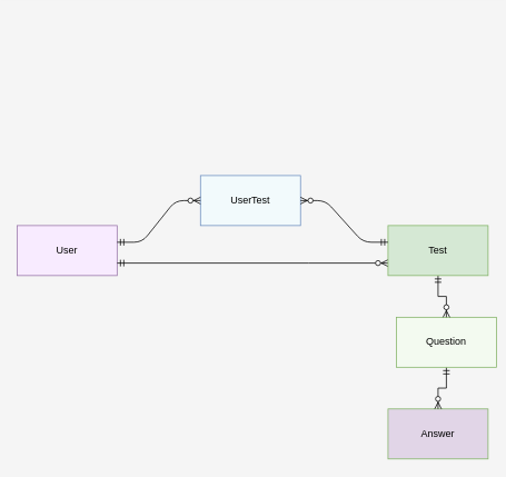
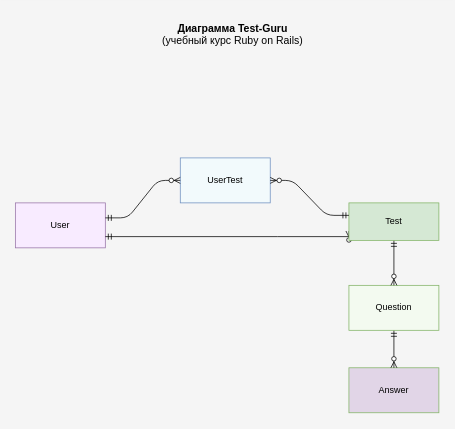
+ <mxCell id="12" value="&lt;font style=&quot;font-size: 14px&quot;&gt;&lt;b&gt;Диаграмма Test-Guru&lt;/b&gt; &lt;br&gt;(учебный курс Ruby on Rails)&lt;/font&gt;" style="text;html=1;strokeColor=none;fillColor=none;align=center;verticalAlign=middle;whiteSpace=wrap;rounded=0;" parent="1" vertex="1"><mxGeometry x="60" y="20" width="500" height="50" as="geometry" /></mxCell>
- <mxCell id="8" value="Test" style="whiteSpace=wrap;html=1;align=center;fillColor=#d5e8d4;strokeColor=#82b366;" parent="1" vertex="1"><mxGeometry x="465" y="270" width="120" height="60" as="geometry" /></mxCell>
+ <mxCell id="8" value="Test" style="whiteSpace=wrap;html=1;align=center;fillColor=#d5e8d4;strokeColor=#82b366;" parent="1" vertex="1"><mxGeometry x="465" y="270" width="120" height="50" as="geometry" /></mxCell>
- <mxCell id="5" value="Question" style="whiteSpace=wrap;html=1;align=center;strokeColor=#82b366;fillColor=#F3FAF0;" parent="1" vertex="1"><mxGeometry x="475" y="380" width="120" height="60" as="geometry" /></mxCell>
+ <mxCell id="5" value="Question" style="whiteSpace=wrap;html=1;align=center;strokeColor=#82b366;fillColor=#F3FAF0;" parent="1" vertex="1"><mxGeometry x="465" y="380" width="120" height="60" as="geometry" /></mxCell>
